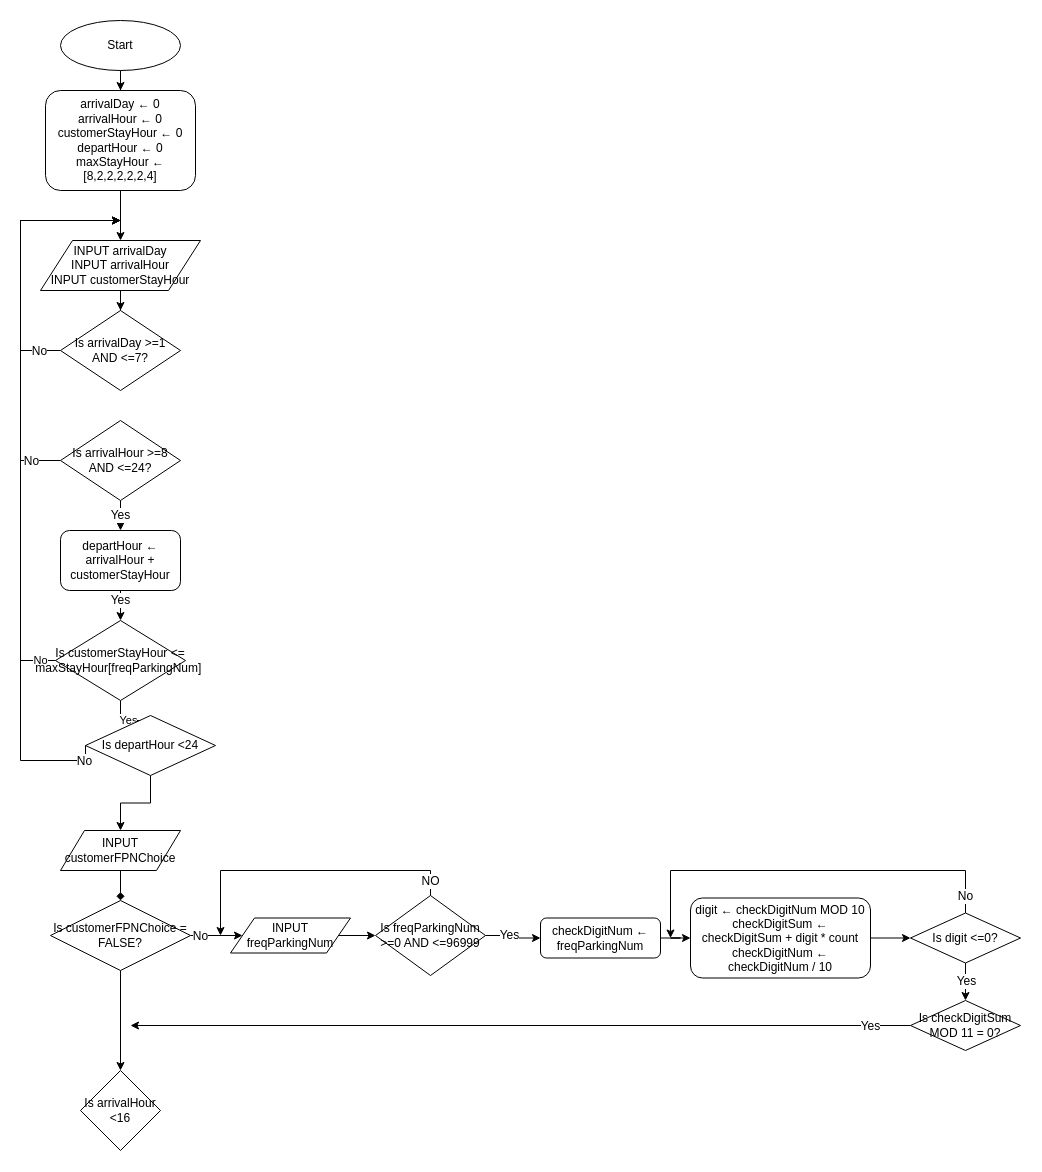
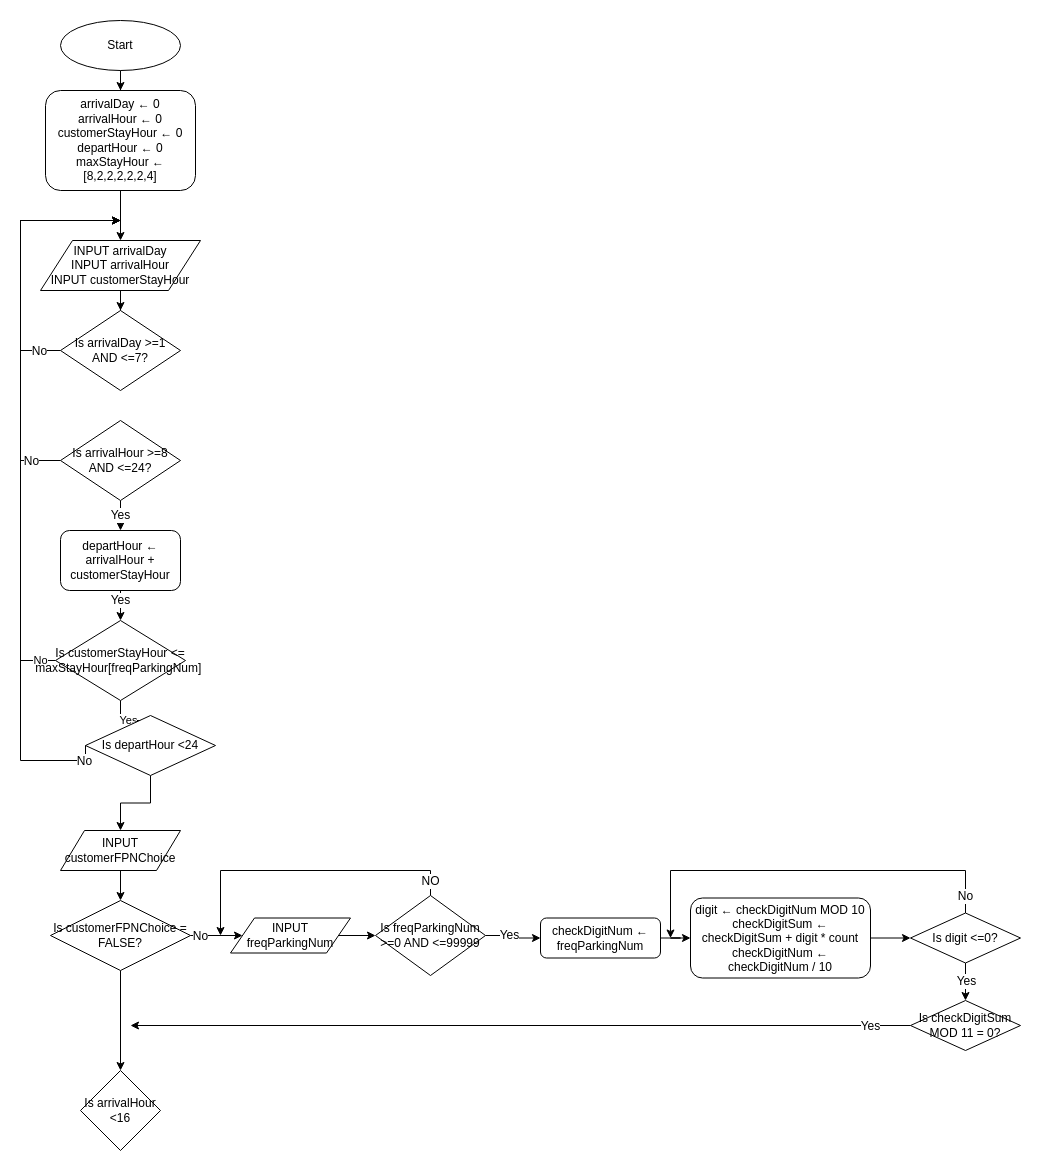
- <mxCell id="26" style="edgeStyle=orthogonalEdgeStyle;rounded=0;orthogonalLoop=1;jettySize=auto;html=1;endArrow=diamond;" edge="1" parent="1" source="27" target="31"><mxGeometry relative="1" as="geometry" /></mxCell>
+ <mxCell id="26" style="edgeStyle=orthogonalEdgeStyle;rounded=0;orthogonalLoop=1;jettySize=auto;html=1;" edge="1" parent="1" source="27" target="31"><mxGeometry relative="1" as="geometry" /></mxCell>
- <mxCell id="37" value="Is&amp;nbsp;freqParkingNum &amp;gt;=0 AND &amp;lt;=96999" style="rhombus;whiteSpace=wrap;html=1;" vertex="1" parent="1"><mxGeometry x="375" y="895" width="110" height="80" as="geometry" /></mxCell>
+ <mxCell id="37" value="Is&amp;nbsp;freqParkingNum &amp;gt;=0 AND &amp;lt;=99999" style="rhombus;whiteSpace=wrap;html=1;" vertex="1" parent="1"><mxGeometry x="375" y="895" width="110" height="80" as="geometry" /></mxCell>
